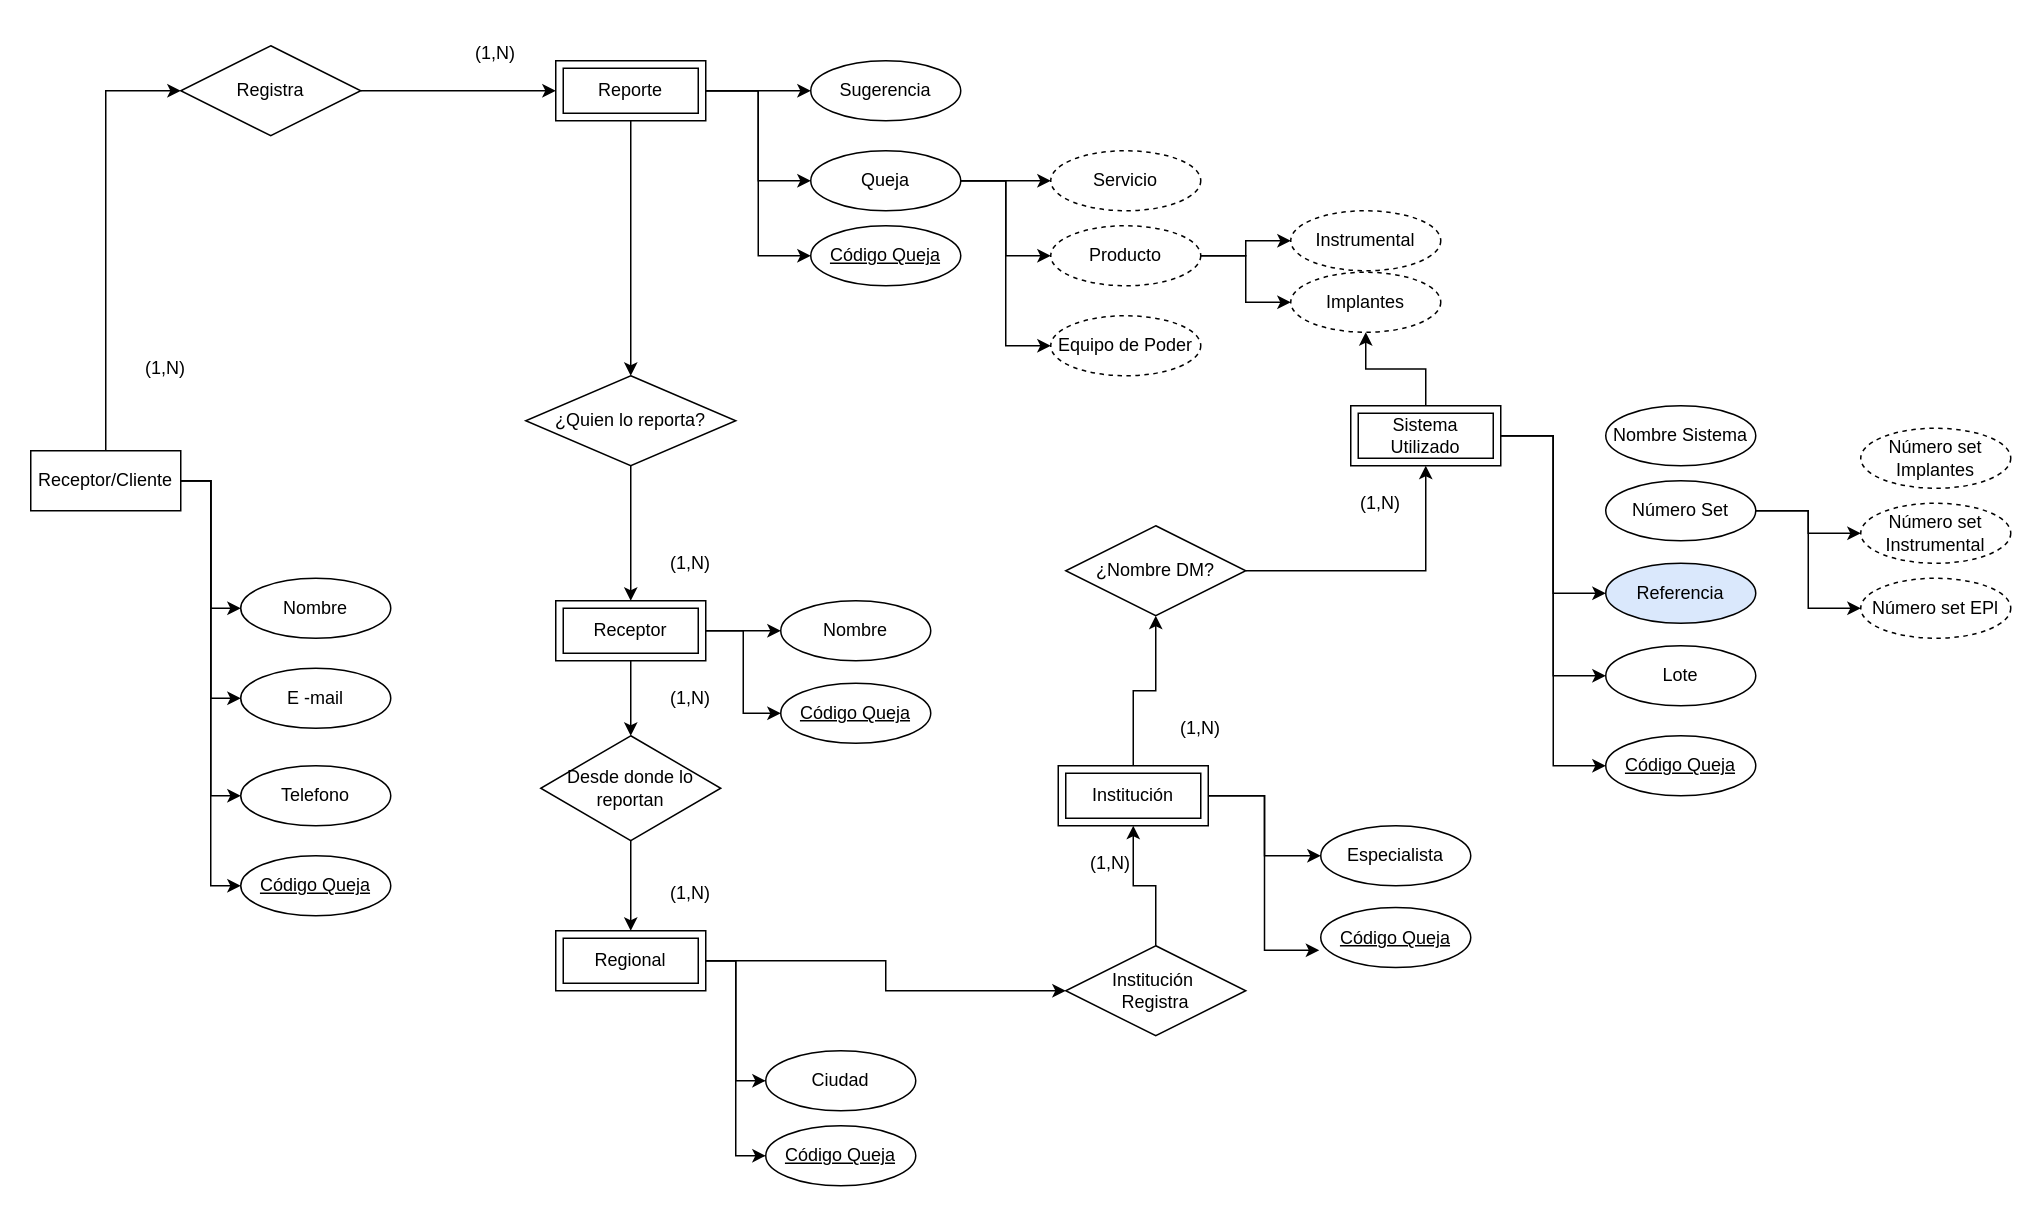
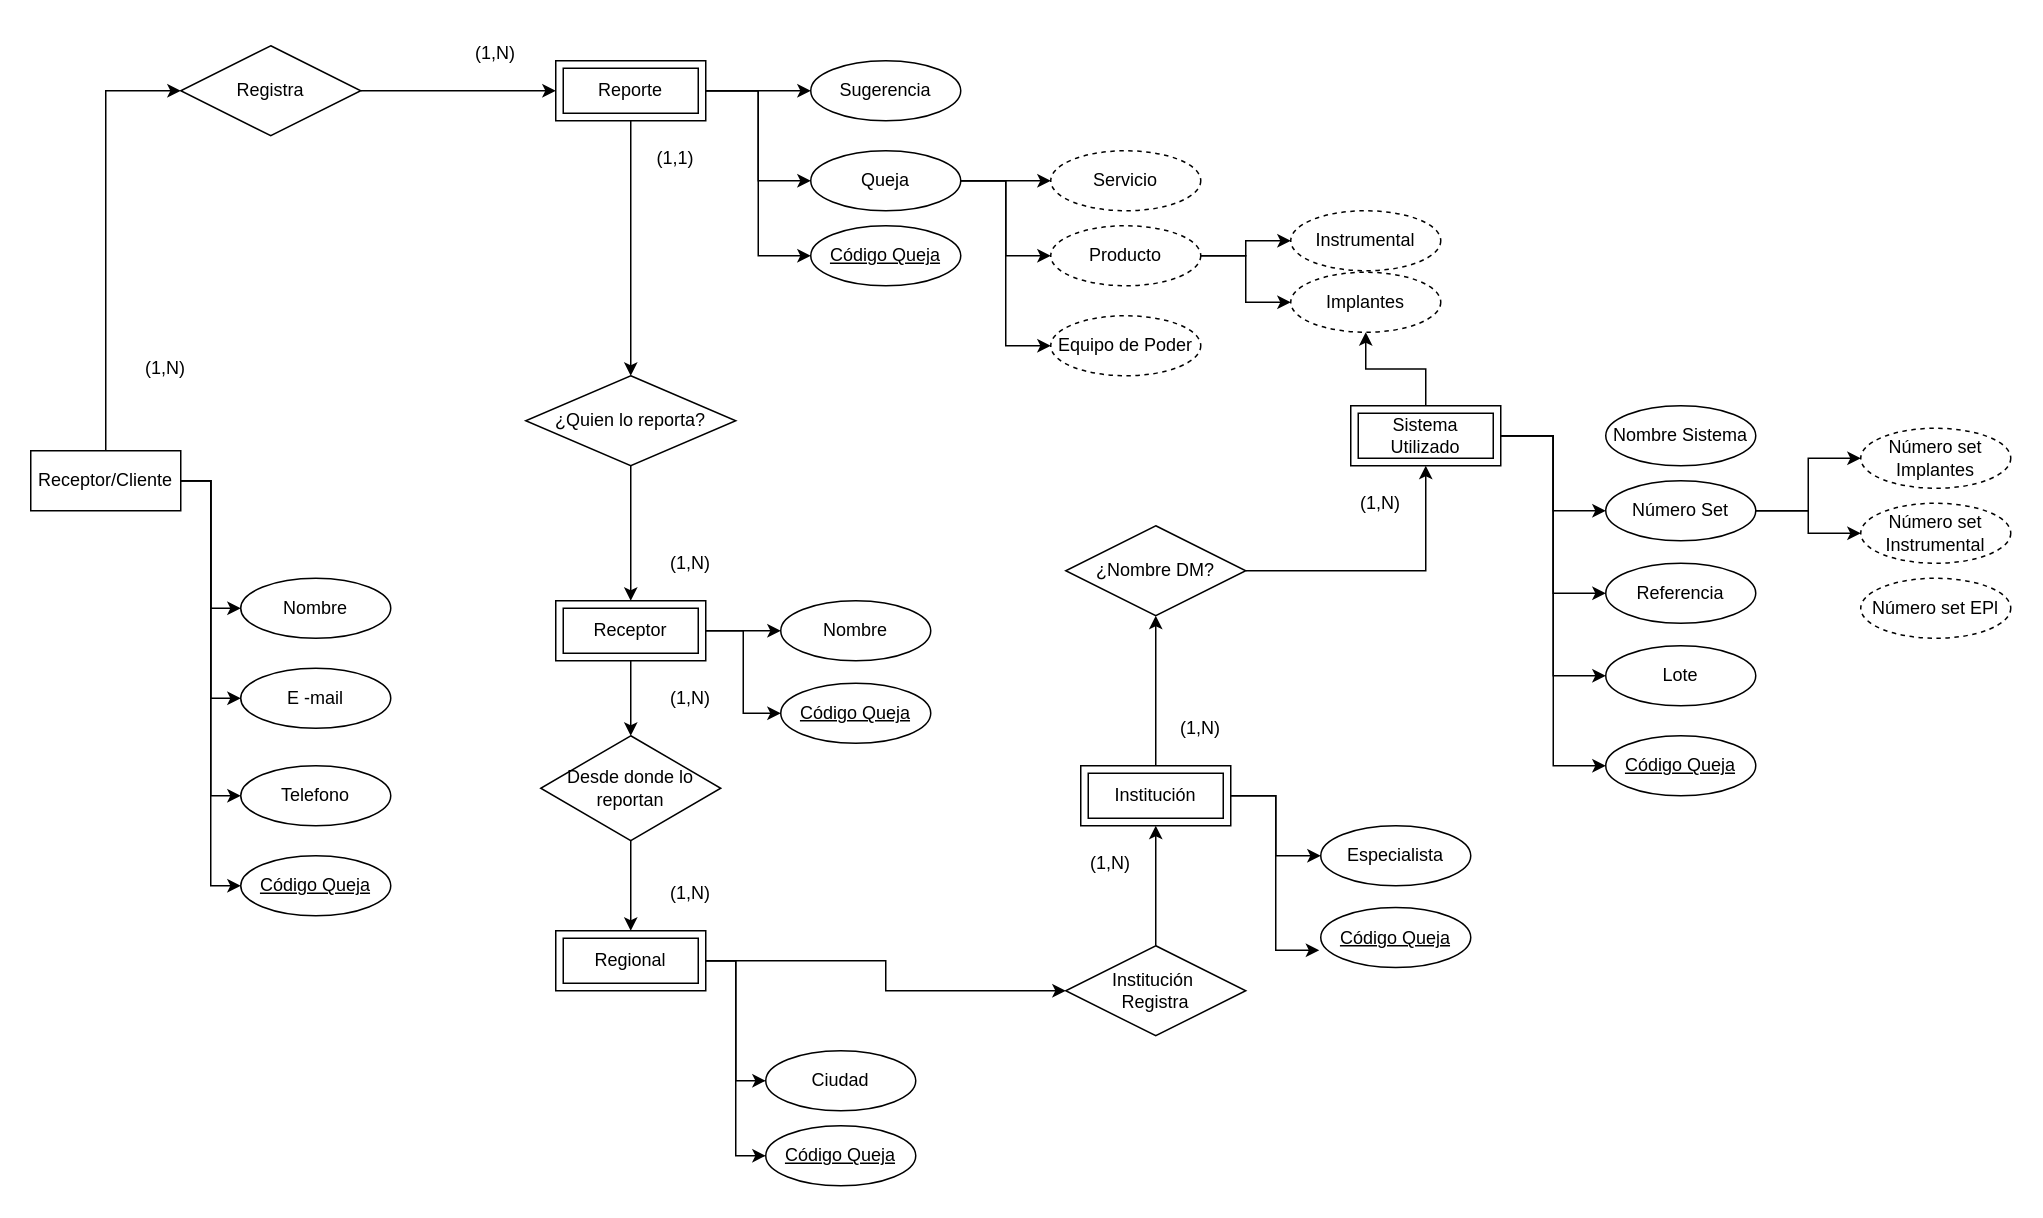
+ <mxCell id="42" value="(1,1)" style="text;strokeColor=none;align=center;fillColor=none;html=1;verticalAlign=middle;whiteSpace=wrap;rounded=0;" vertex="1" parent="1"><mxGeometry x="420" y="90" width="60" height="30" as="geometry" /></mxCell>
+ <mxCell id="63" style="edgeStyle=orthogonalEdgeStyle;rounded=0;orthogonalLoop=1;jettySize=auto;html=1;entryX=0;entryY=0.5;entryDx=0;entryDy=0;" edge="1" parent="1" source="66" target="74"><mxGeometry relative="1" as="geometry" /></mxCell>
+ <mxCell id="9" style="edgeStyle=orthogonalEdgeStyle;rounded=0;orthogonalLoop=1;jettySize=auto;html=1;entryX=0;entryY=0.5;entryDx=0;entryDy=0;" edge="1" parent="1" source="13" target="66"><mxGeometry relative="1" as="geometry" /></mxCell>
- <mxCell id="61" value="Referencia" style="ellipse;whiteSpace=wrap;html=1;align=center;fillColor=#dae8fc;" vertex="1" parent="1"><mxGeometry x="1070" y="375" width="100" height="40" as="geometry" /></mxCell>
+ <mxCell id="61" value="Referencia" style="ellipse;whiteSpace=wrap;html=1;align=center;" vertex="1" parent="1"><mxGeometry x="1070" y="375" width="100" height="40" as="geometry" /></mxCell>
- <mxCell id="65" style="edgeStyle=orthogonalEdgeStyle;rounded=0;orthogonalLoop=1;jettySize=auto;html=1;entryX=0;entryY=0.5;entryDx=0;entryDy=0;" edge="1" parent="1" source="66" target="76"><mxGeometry relative="1" as="geometry" /></mxCell>
- <mxCell id="39" value="Institución" style="shape=ext;margin=3;double=1;whiteSpace=wrap;html=1;align=center;" vertex="1" parent="1"><mxGeometry x="705" y="510" width="100" height="40" as="geometry" /></mxCell>
+ <mxCell id="39" value="Institución" style="shape=ext;margin=3;double=1;whiteSpace=wrap;html=1;align=center;" vertex="1" parent="1"><mxGeometry x="720" y="510" width="100" height="40" as="geometry" /></mxCell>
